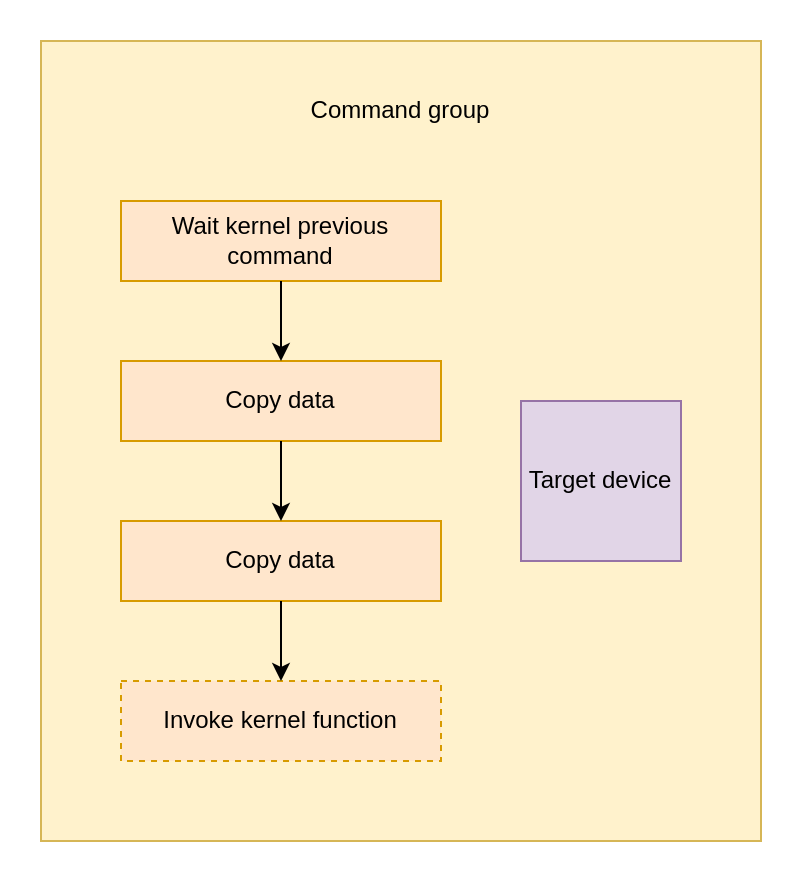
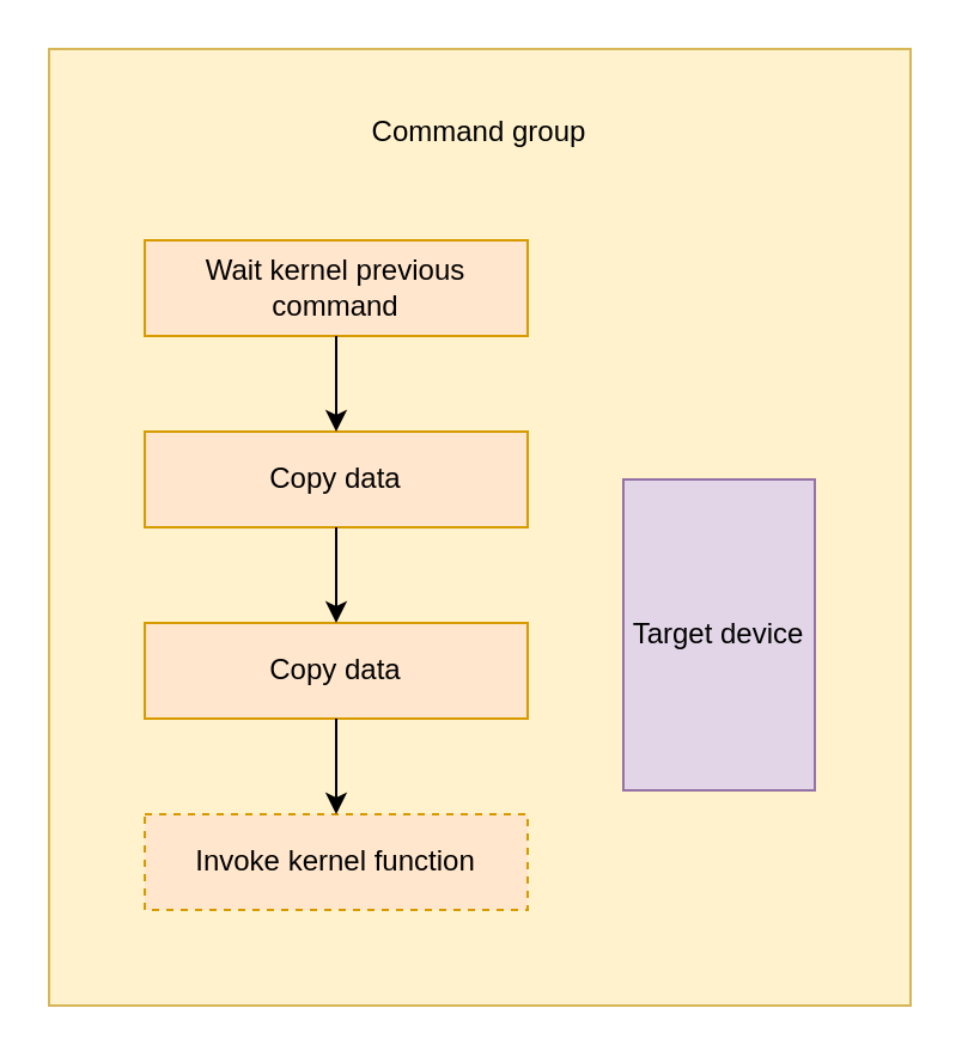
- <mxCell id="10" value="Target device" style="rounded=0;whiteSpace=wrap;html=1;fillColor=#e1d5e7;strokeColor=#9673a6;" vertex="1" parent="1"><mxGeometry x="260" y="200" width="80" height="80" as="geometry" /></mxCell>
+ <mxCell id="10" value="Target device" style="rounded=0;whiteSpace=wrap;html=1;fillColor=#e1d5e7;strokeColor=#9673a6;" vertex="1" parent="1"><mxGeometry x="260" y="200" width="80" height="130" as="geometry" /></mxCell>
